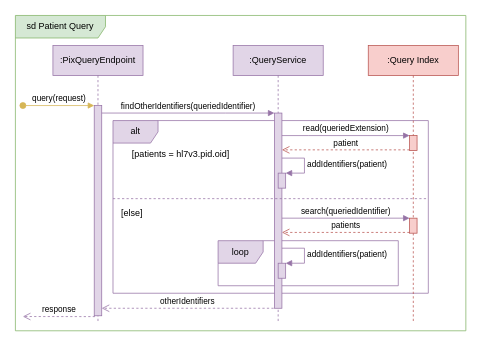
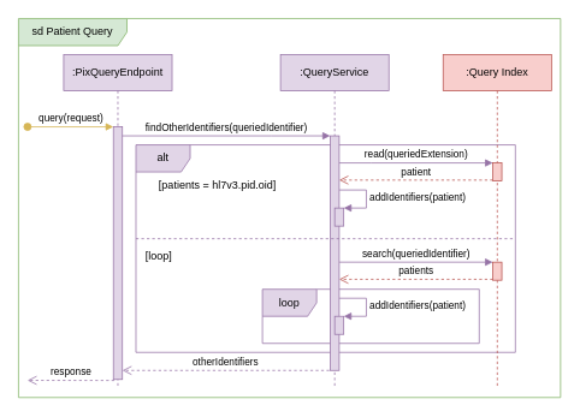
- <mxCell id="26" value="[else]" style="text;html=1;align=center;verticalAlign=middle;resizable=0;points=[];autosize=1;strokeColor=none;fillColor=none;" parent="1" vertex="1"><mxGeometry x="150" y="268" width="50" height="30" as="geometry" /></mxCell>
+ <mxCell id="26" value="[loop]" style="text;html=1;align=center;verticalAlign=middle;resizable=0;points=[];autosize=1;strokeColor=none;fillColor=none;" parent="1" vertex="1"><mxGeometry x="150" y="268" width="50" height="30" as="geometry" /></mxCell>
